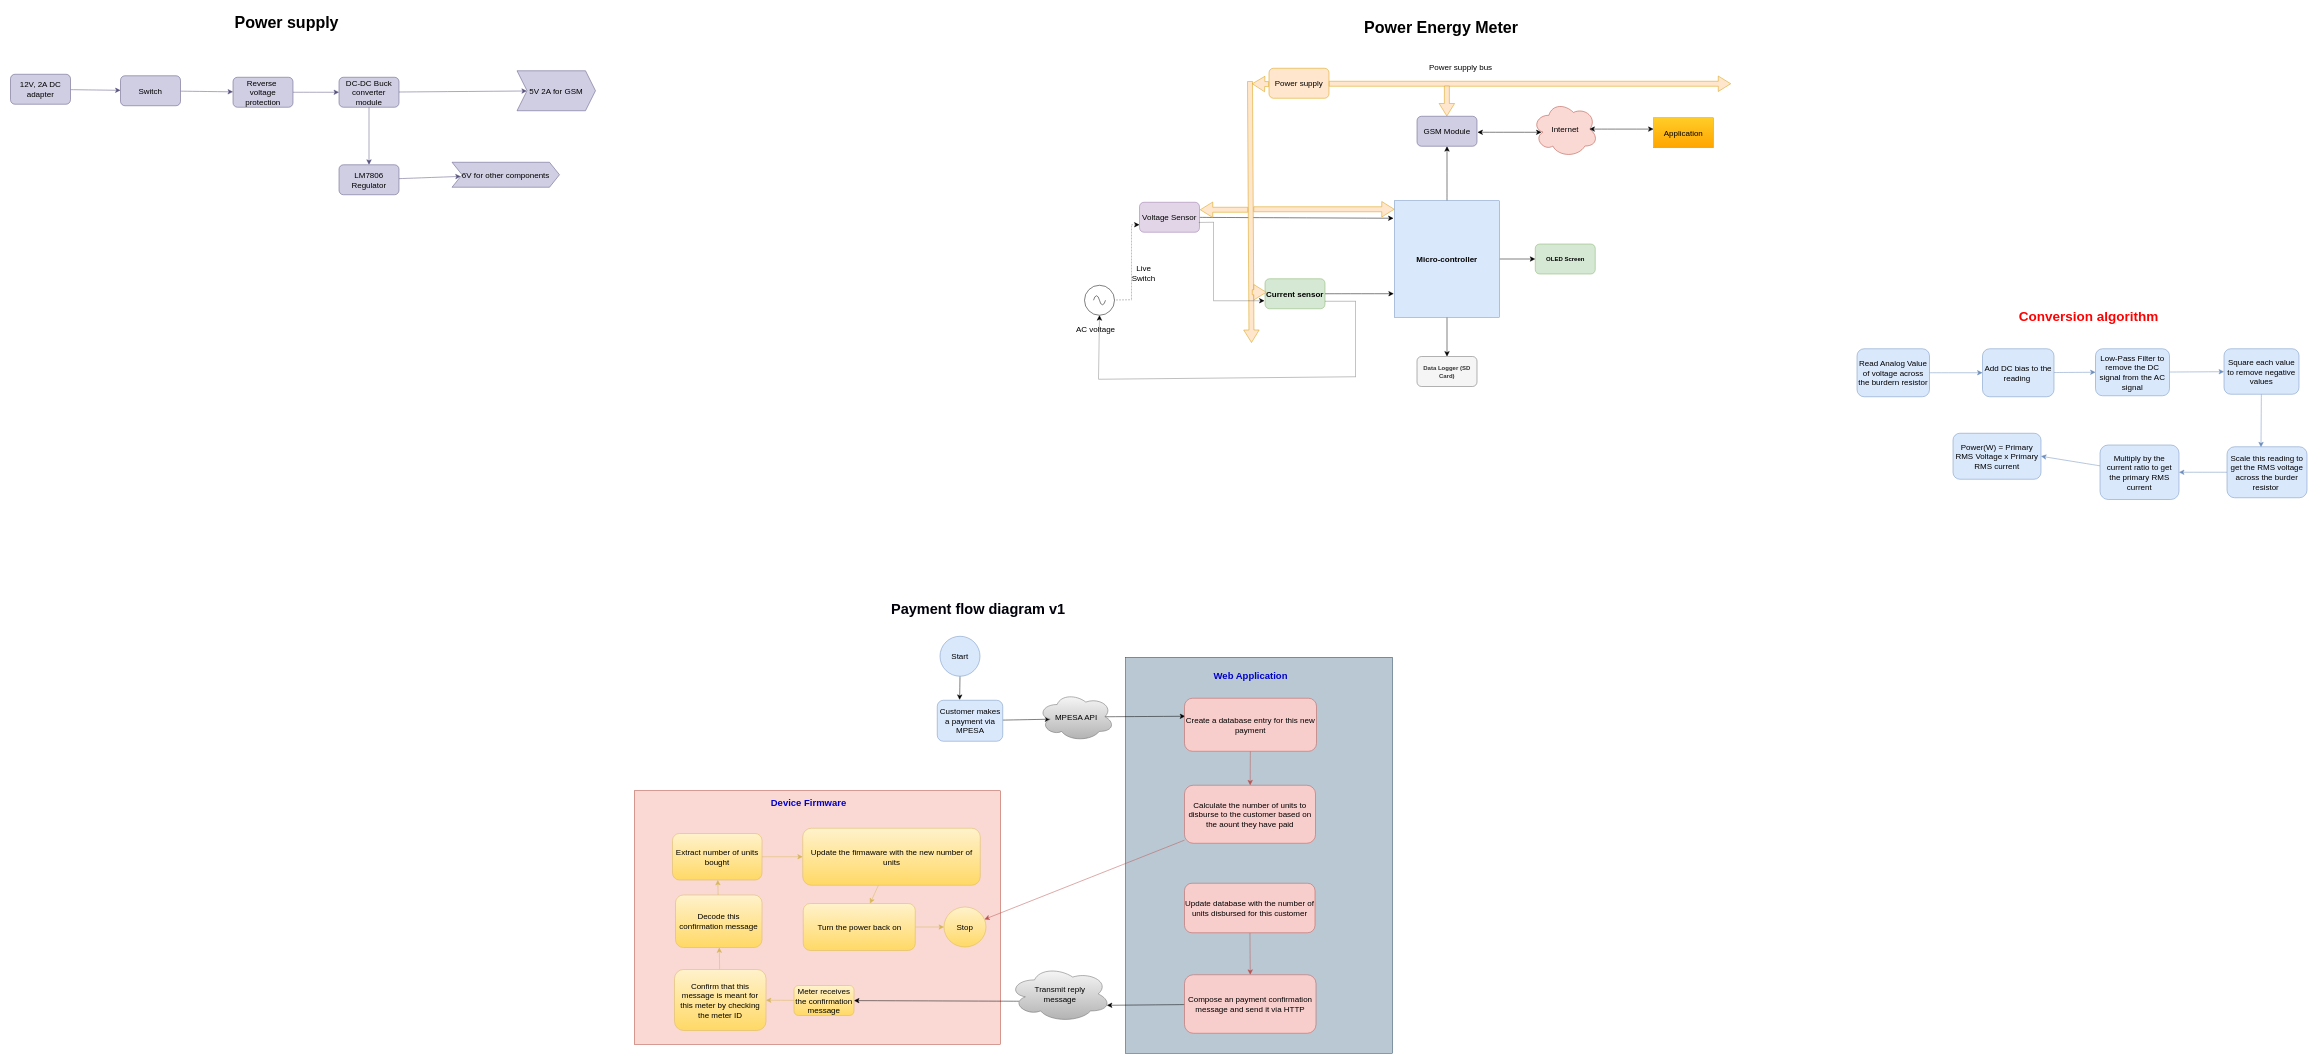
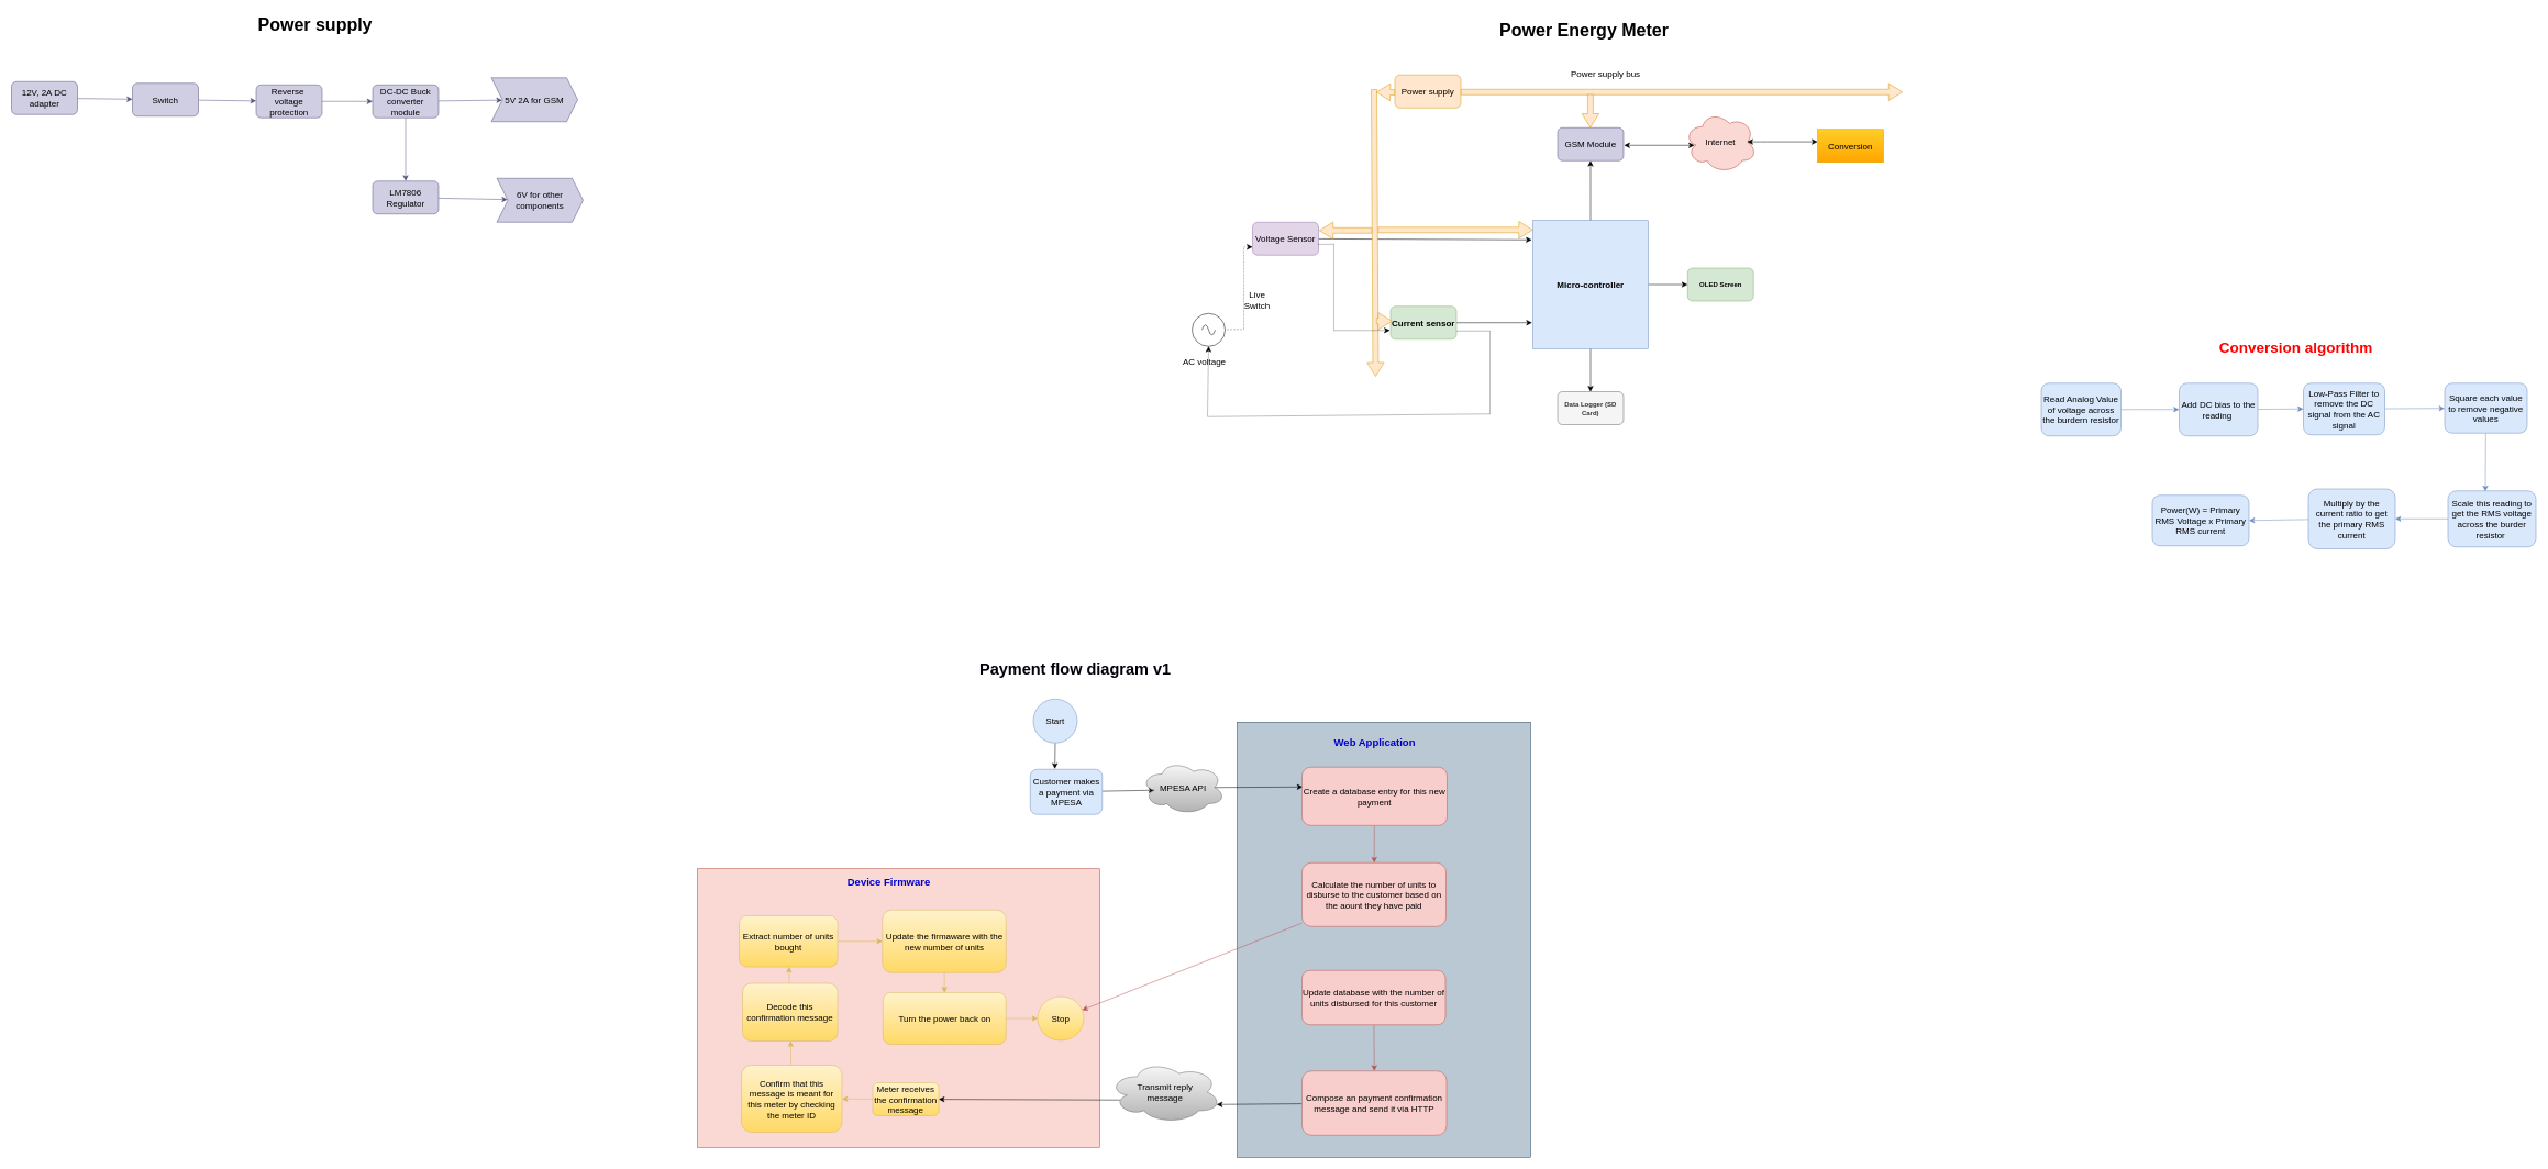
- <mxCell id="93" value="5V 2A for GSM" style="shape=step;perimeter=stepPerimeter;whiteSpace=wrap;html=1;fixedSize=1;fontSize=16;fillColor=#d0cee2;strokeColor=#56517e;" parent="1" vertex="1"><mxGeometry x="1033" y="141" width="157" height="80" as="geometry" /></mxCell>
+ <mxCell id="93" value="5V 2A for GSM" style="shape=step;perimeter=stepPerimeter;whiteSpace=wrap;html=1;fixedSize=1;fontSize=16;fillColor=#d0cee2;strokeColor=#56517e;" parent="1" vertex="1"><mxGeometry x="893" y="141" width="157" height="80" as="geometry" /></mxCell>
- <mxCell id="15" value="Application" style="whiteSpace=wrap;html=1;fontSize=16;fillColor=#ffcd28;gradientColor=#ffa500;strokeColor=#d79b00;" parent="1" vertex="1"><mxGeometry x="3306" y="235" width="120" height="60" as="geometry" /></mxCell>
+ <mxCell id="15" value="Conversion" style="whiteSpace=wrap;html=1;fontSize=16;fillColor=#ffcd28;gradientColor=#ffa500;strokeColor=#d79b00;" parent="1" vertex="1"><mxGeometry x="3306" y="235" width="120" height="60" as="geometry" /></mxCell>
- <mxCell id="94" value="6V for other components" style="shape=step;perimeter=stepPerimeter;whiteSpace=wrap;html=1;fixedSize=1;fontSize=16;fillColor=#d0cee2;strokeColor=#56517e;" parent="1" vertex="1"><mxGeometry x="903" y="324" width="215" height="50" as="geometry" /></mxCell>
+ <mxCell id="94" value="6V for other components" style="shape=step;perimeter=stepPerimeter;whiteSpace=wrap;html=1;fixedSize=1;fontSize=16;fillColor=#d0cee2;strokeColor=#56517e;" parent="1" vertex="1"><mxGeometry x="903" y="324" width="157" height="80" as="geometry" /></mxCell>
- <mxCell id="44" value="Power(W) = Primary RMS Voltage x Primary RMS current" style="rounded=1;whiteSpace=wrap;html=1;fontSize=16;fillColor=#dae8fc;strokeColor=#6c8ebf;" parent="1" vertex="1"><mxGeometry x="3905" y="866" width="176" height="92" as="geometry" /></mxCell>
+ <mxCell id="44" value="Power(W) = Primary RMS Voltage x Primary RMS current" style="rounded=1;whiteSpace=wrap;html=1;fontSize=16;fillColor=#dae8fc;strokeColor=#6c8ebf;" parent="1" vertex="1"><mxGeometry x="3915" y="901" width="176" height="92" as="geometry" /></mxCell>
- <mxCell id="73" value="Update the firmaware with the new number of units" style="rounded=1;whiteSpace=wrap;html=1;fontSize=16;fillColor=#fff2cc;strokeColor=#d6b656;gradientColor=#ffd966;" parent="1" vertex="1"><mxGeometry x="1604.5" y="1656" width="355" height="114" as="geometry" /></mxCell>
+ <mxCell id="73" value="Update the firmaware with the new number of units" style="rounded=1;whiteSpace=wrap;html=1;fontSize=16;fillColor=#fff2cc;strokeColor=#d6b656;gradientColor=#ffd966;" parent="1" vertex="1"><mxGeometry x="1604.5" y="1656" width="225" height="114" as="geometry" /></mxCell>
